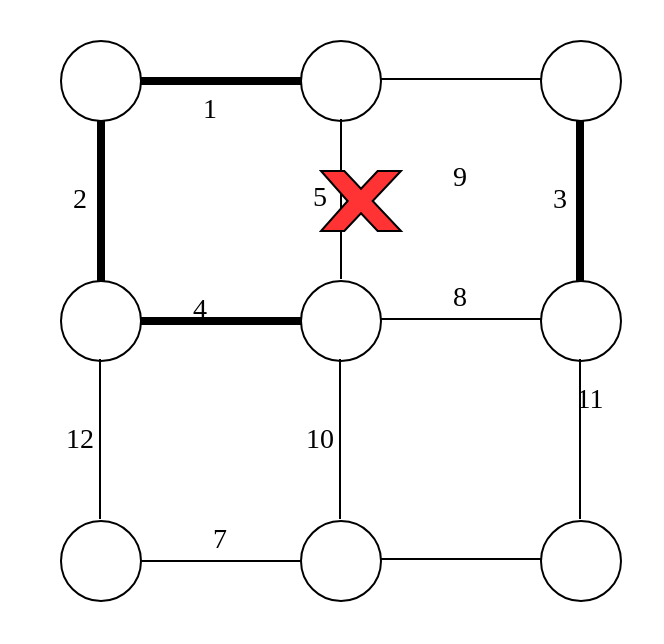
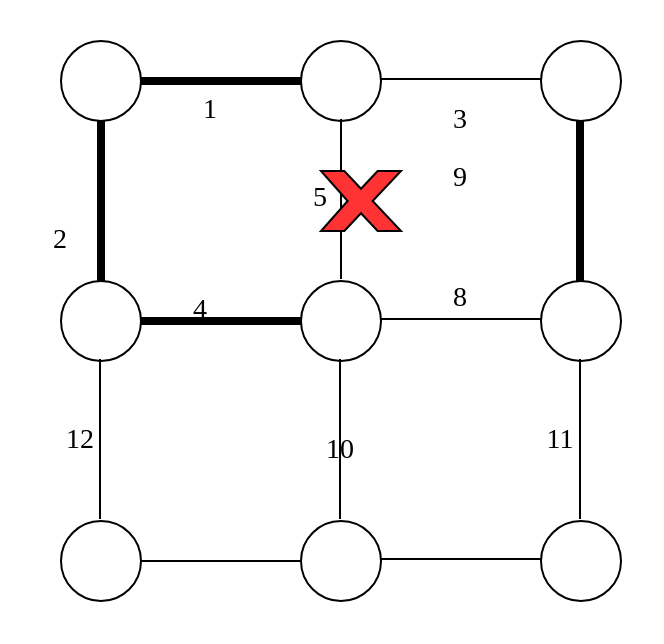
- <mxCell id="14" value="2" style="text;html=1;strokeColor=none;fillColor=none;align=center;verticalAlign=middle;whiteSpace=wrap;rounded=0;fontFamily=cm;fontSize=14;" parent="1" vertex="1"><mxGeometry x="20" y="90" width="40" height="20" as="geometry" /></mxCell>
+ <mxCell id="14" value="2" style="text;html=1;strokeColor=none;fillColor=none;align=center;verticalAlign=middle;whiteSpace=wrap;rounded=0;fontFamily=cm;fontSize=14;" parent="1" vertex="1"><mxGeometry x="10" y="110" width="40" height="20" as="geometry" /></mxCell>
- <mxCell id="27" value="3" style="text;html=1;strokeColor=none;fillColor=none;align=center;verticalAlign=middle;whiteSpace=wrap;rounded=0;fontFamily=cm;fontSize=14;" parent="1" vertex="1"><mxGeometry x="260" y="90" width="40" height="20" as="geometry" /></mxCell>
+ <mxCell id="27" value="3" style="text;html=1;strokeColor=none;fillColor=none;align=center;verticalAlign=middle;whiteSpace=wrap;rounded=0;fontFamily=cm;fontSize=14;" parent="1" vertex="1"><mxGeometry x="210" y="50" width="40" height="20" as="geometry" /></mxCell>
- <mxCell id="33" value="11" style="text;html=1;strokeColor=none;fillColor=none;align=center;verticalAlign=middle;whiteSpace=wrap;rounded=0;fontFamily=cm;fontSize=14;" parent="1" vertex="1"><mxGeometry x="275" y="190" width="40" height="20" as="geometry" /></mxCell>
+ <mxCell id="33" value="11" style="text;html=1;strokeColor=none;fillColor=none;align=center;verticalAlign=middle;whiteSpace=wrap;rounded=0;fontFamily=cm;fontSize=14;" parent="1" vertex="1"><mxGeometry x="260" y="210" width="40" height="20" as="geometry" /></mxCell>
- <mxCell id="32" value="10" style="text;html=1;strokeColor=none;fillColor=none;align=center;verticalAlign=middle;whiteSpace=wrap;rounded=0;fontFamily=cm;fontSize=14;" parent="1" vertex="1"><mxGeometry x="140" y="210" width="40" height="20" as="geometry" /></mxCell>
+ <mxCell id="32" value="10" style="text;html=1;strokeColor=none;fillColor=none;align=center;verticalAlign=middle;whiteSpace=wrap;rounded=0;fontFamily=cm;fontSize=14;" parent="1" vertex="1"><mxGeometry x="150" y="215" width="40" height="20" as="geometry" /></mxCell>
- <mxCell id="18" value="7" style="text;html=1;strokeColor=none;fillColor=none;align=center;verticalAlign=middle;whiteSpace=wrap;rounded=0;fontFamily=cm;fontSize=14;" parent="1" vertex="1"><mxGeometry x="90" y="260" width="40" height="20" as="geometry" /></mxCell>
